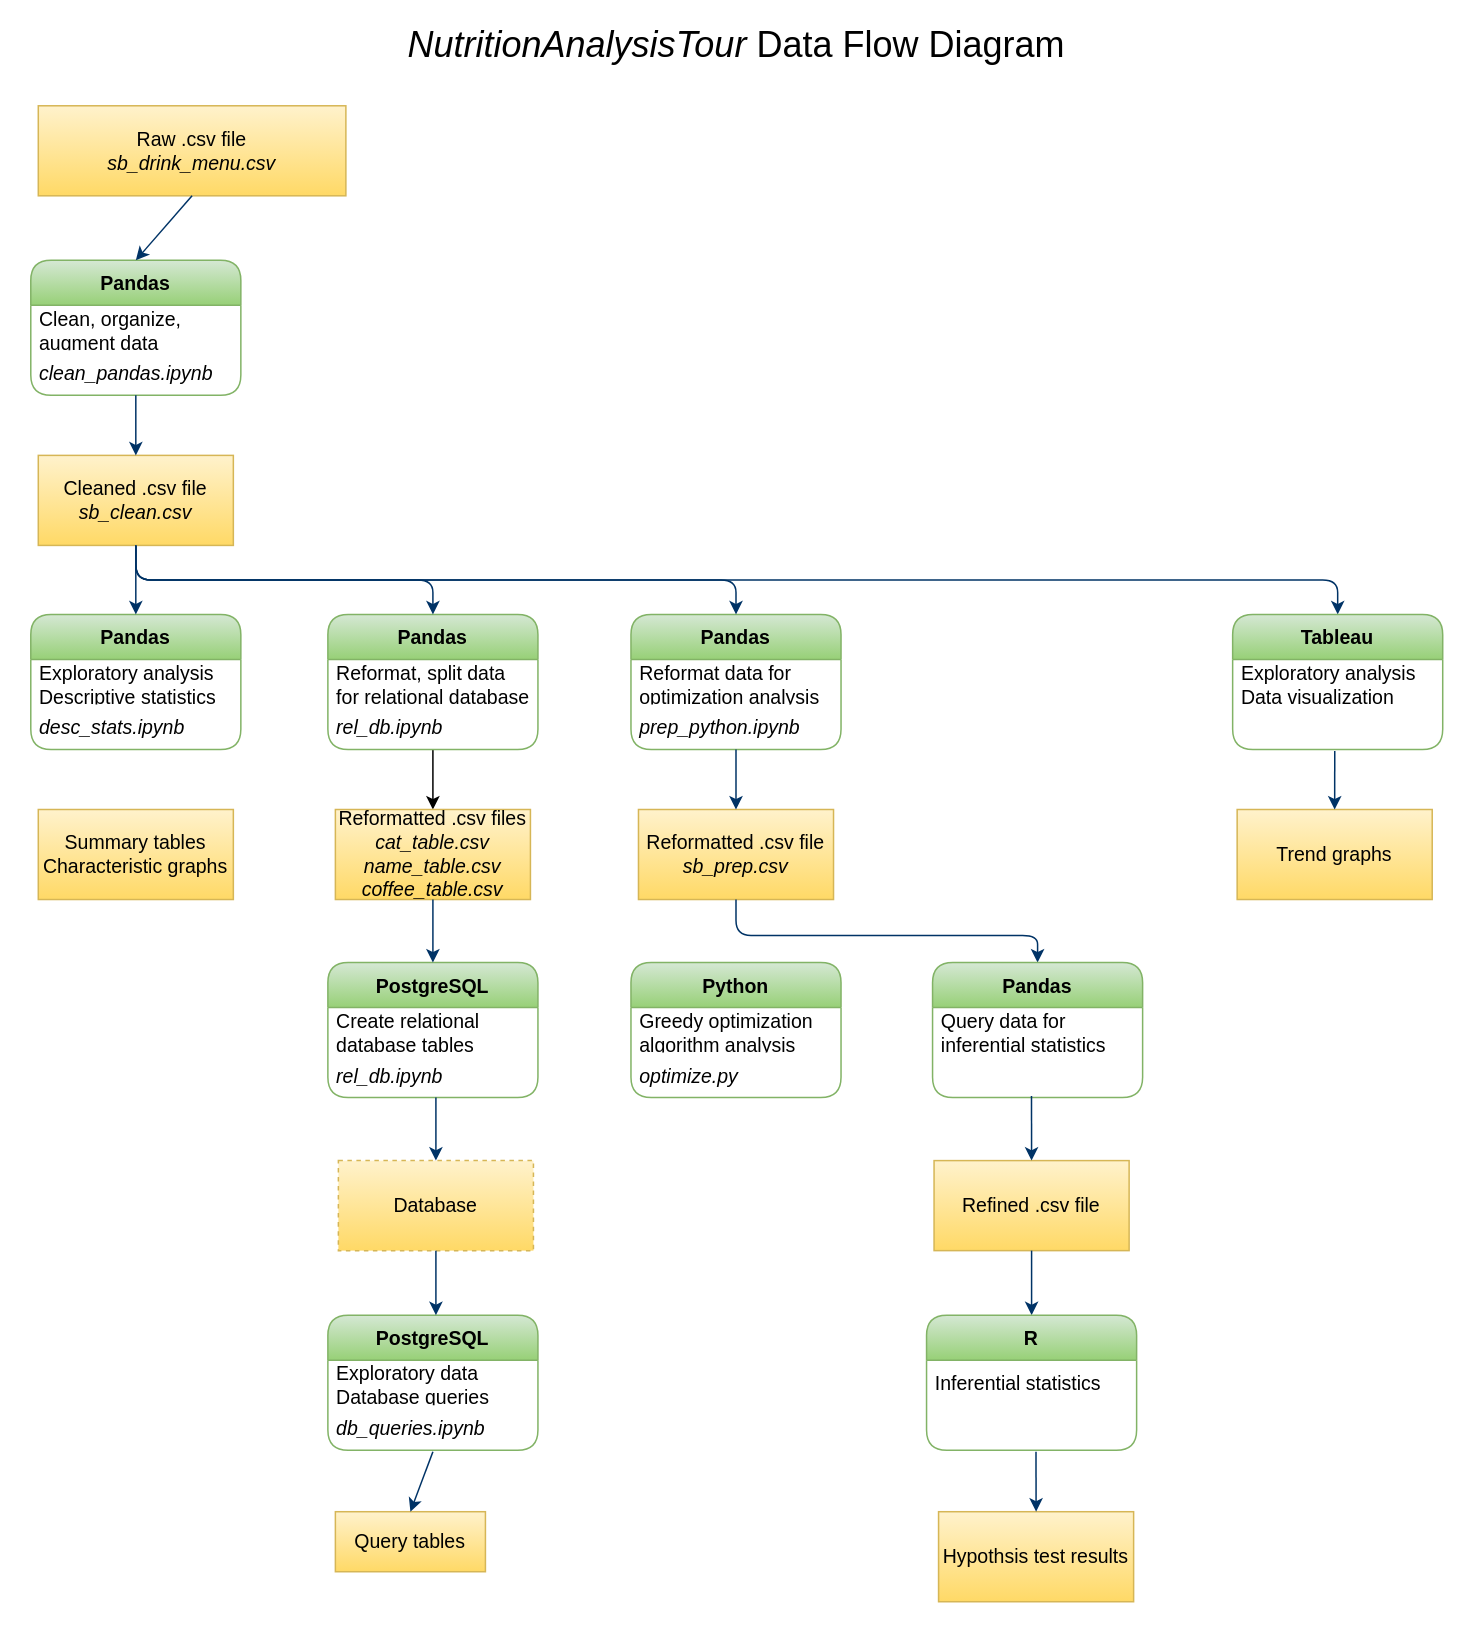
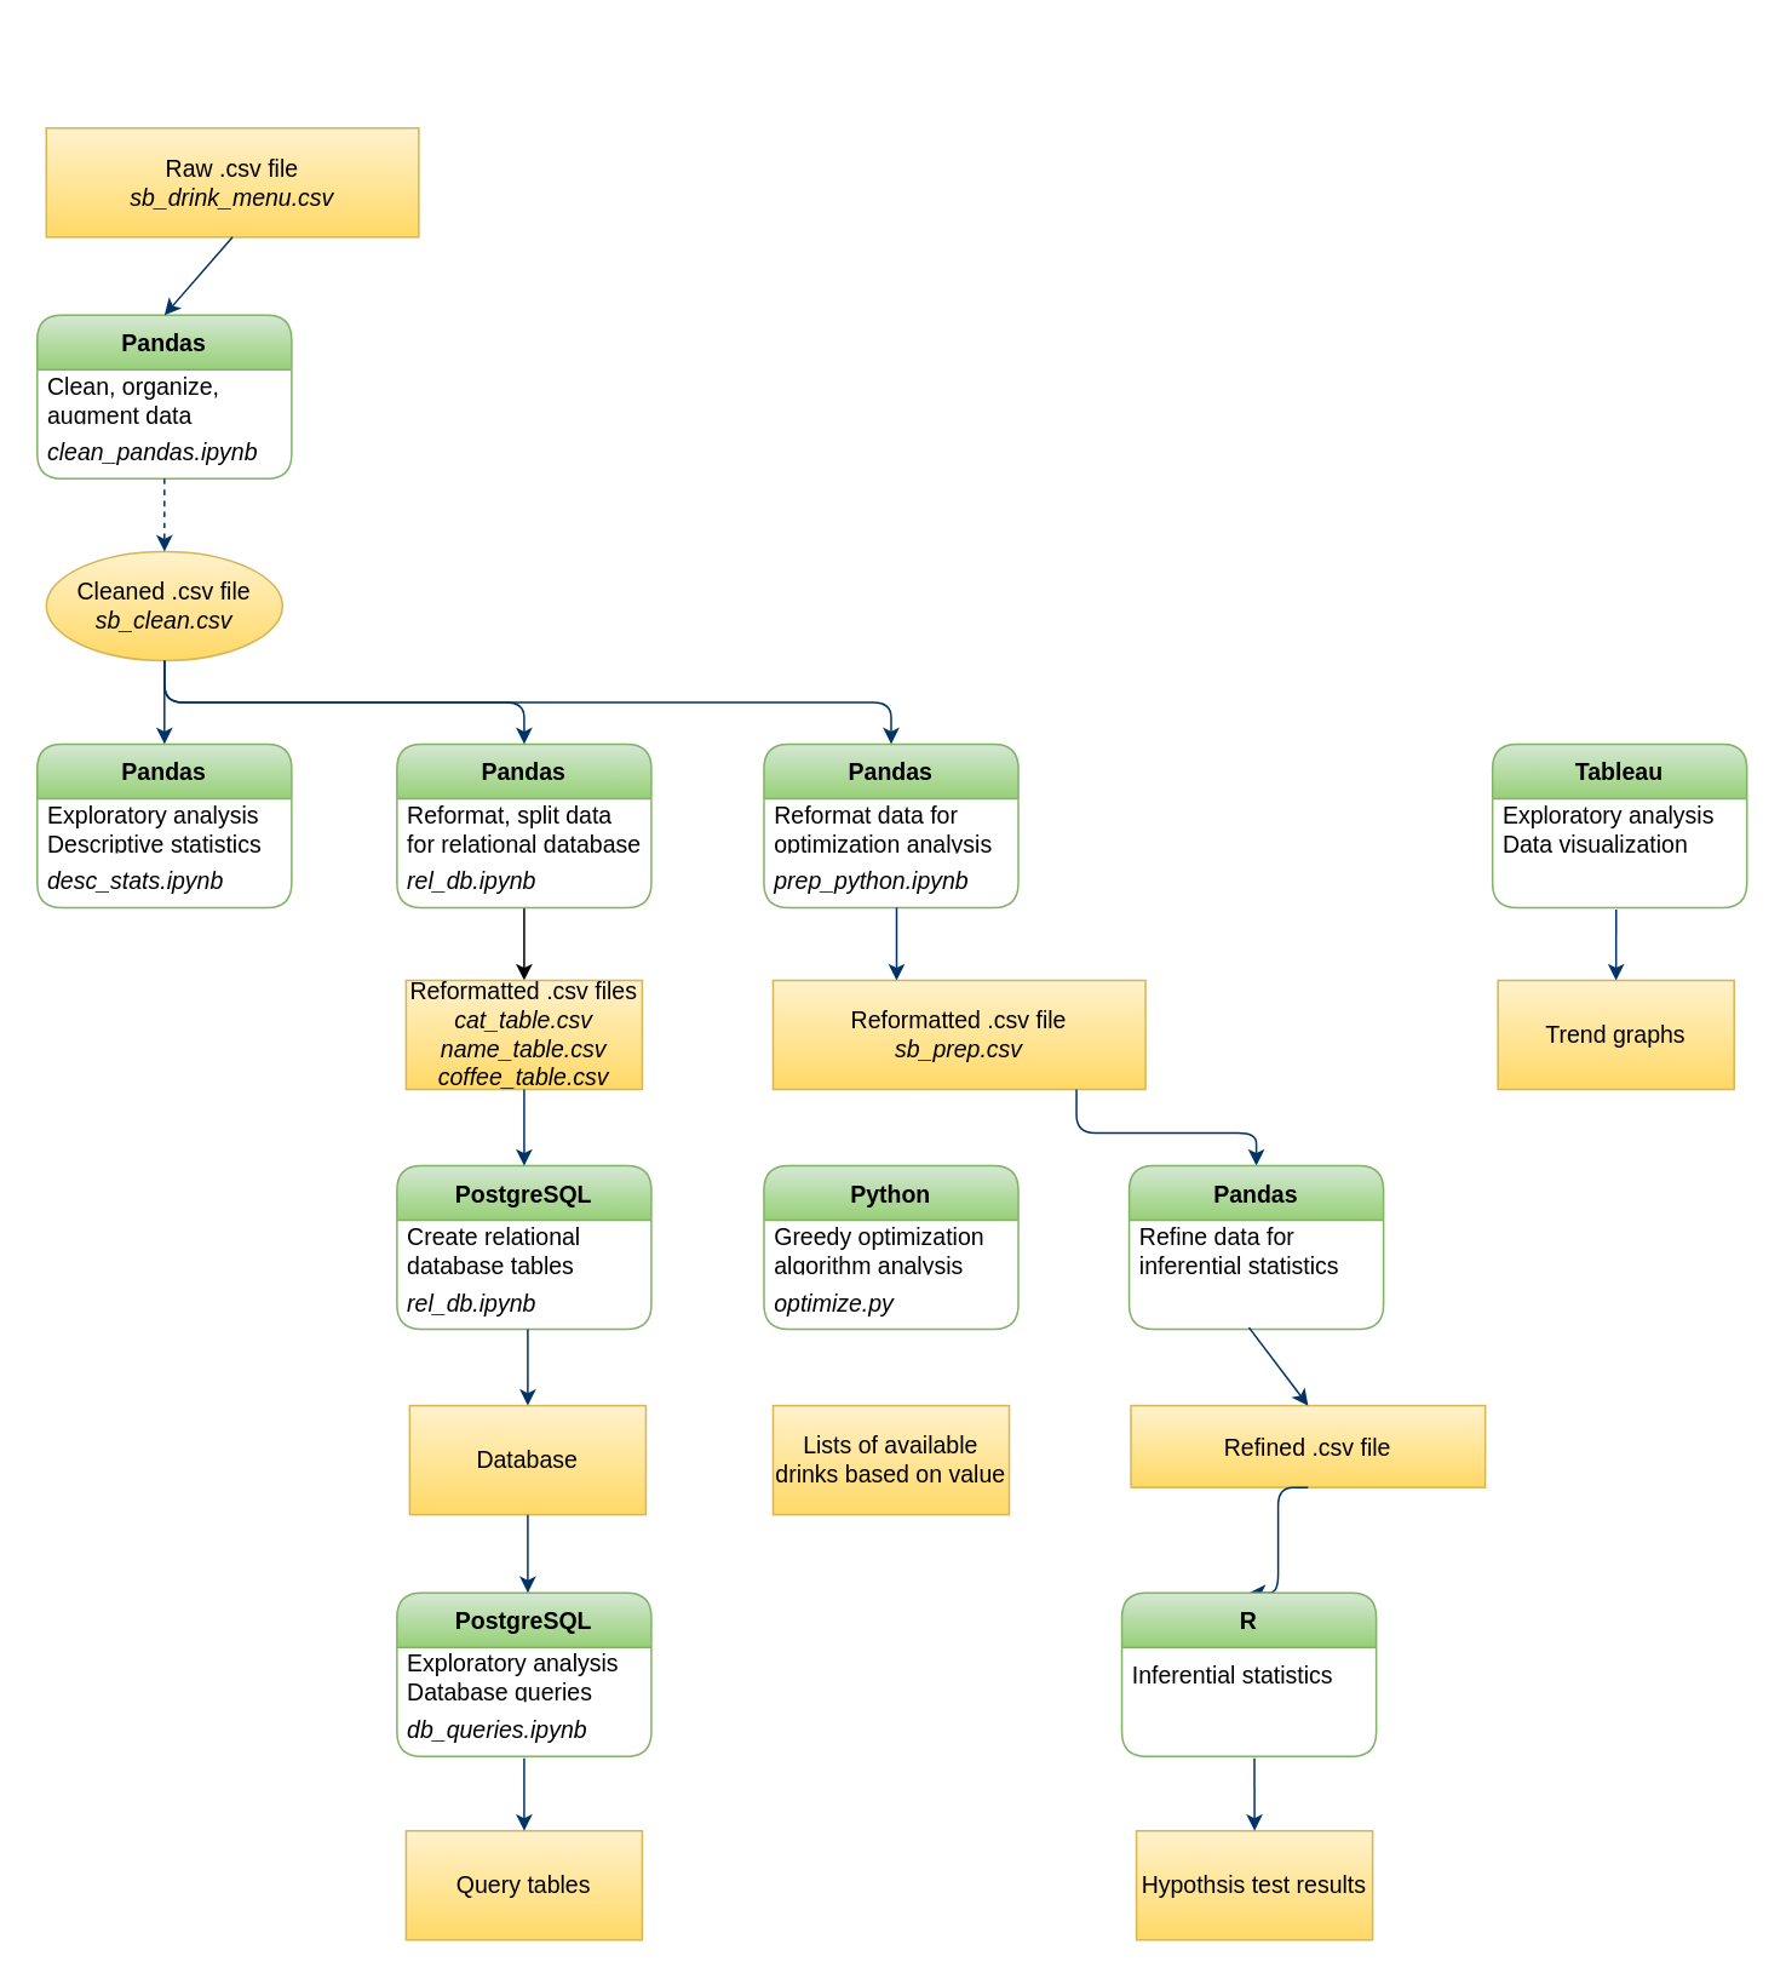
- <mxCell id="29" value="&lt;font style=&quot;font-size: 24px&quot;&gt;&lt;i&gt;NutritionAnalysisTour&lt;/i&gt; Data Flow Diagram&lt;/font&gt;" style="text;html=1;resizable=0;autosize=1;align=center;verticalAlign=middle;points=[];fillColor=none;strokeColor=none;rounded=0;glass=0;sketch=0;" parent="1" vertex="1"><mxGeometry x="265" y="20" width="450" height="20" as="geometry" /></mxCell>
- <mxCell id="31" value="" style="edgeStyle=elbowEdgeStyle;elbow=horizontal;exitX=0.5;exitY=1;fontStyle=1;strokeColor=#003366;strokeWidth=1;html=1;exitDx=0;exitDy=0;exitPerimeter=0;entryX=0.5;entryY=0;entryDx=0;entryDy=0;fontSize=13;" parent="1" source="4" target="26" edge="1"><mxGeometry x="-695" y="58" width="100" height="100" as="geometry"><mxPoint x="100" y="143" as="sourcePoint" /><mxPoint x="100" y="183" as="targetPoint" /><Array as="points" /></mxGeometry></mxCell>
+ <mxCell id="31" value="" style="edgeStyle=elbowEdgeStyle;elbow=horizontal;exitX=0.5;exitY=1;fontStyle=1;strokeColor=#003366;strokeWidth=1;html=1;exitDx=0;exitDy=0;exitPerimeter=0;entryX=0.5;entryY=0;entryDx=0;entryDy=0;fontSize=13;dashed=1;" parent="1" source="4" target="26" edge="1"><mxGeometry x="-695" y="58" width="100" height="100" as="geometry"><mxPoint x="100" y="143" as="sourcePoint" /><mxPoint x="100" y="183" as="targetPoint" /><Array as="points" /></mxGeometry></mxCell>
- <mxCell id="26" value="Cleaned .csv file&lt;br style=&quot;font-size: 13px;&quot;&gt;&lt;i style=&quot;font-size: 13px;&quot;&gt;sb_clean.csv&lt;/i&gt;" style="rounded=0;whiteSpace=wrap;html=1;fontFamily=Helvetica;fontSize=13;align=center;strokeColor=#d6b656;fillColor=#fff2cc;gradientColor=#ffd966;" parent="1" vertex="1"><mxGeometry x="25" y="303" width="130" height="60" as="geometry" /></mxCell>
+ <mxCell id="26" value="Cleaned .csv file&lt;br style=&quot;font-size: 13px;&quot;&gt;&lt;i style=&quot;font-size: 13px;&quot;&gt;sb_clean.csv&lt;/i&gt;" style="ellipse;whiteSpace=wrap;html=1;fontFamily=Helvetica;fontSize=13;align=center;strokeColor=#d6b656;fillColor=#fff2cc;gradientColor=#ffd966;" parent="1" vertex="1"><mxGeometry x="25" y="303" width="130" height="60" as="geometry" /></mxCell>
- <mxCell id="35" value="" style="edgeStyle=elbowEdgeStyle;elbow=vertical;exitX=0.5;exitY=1;fontStyle=1;strokeColor=#003366;strokeWidth=1;html=1;exitDx=0;exitDy=0;fontSize=13;entryX=0.5;entryY=0;entryDx=0;entryDy=0;" parent="1" source="26" target="50" edge="1"><mxGeometry x="-655" y="105" width="100" height="100" as="geometry"><mxPoint x="130" y="310" as="sourcePoint" /><mxPoint x="929" y="414" as="targetPoint" /></mxGeometry></mxCell>
- <mxCell id="42" value="Summary tables&lt;br&gt;Characteristic graphs" style="rounded=0;whiteSpace=wrap;html=1;fontFamily=Helvetica;fontSize=13;align=center;strokeColor=#d6b656;fillColor=#fff2cc;gradientColor=#ffd966;" parent="1" vertex="1"><mxGeometry x="25" y="539" width="130" height="60" as="geometry" /></mxCell>
- <mxCell id="28" value="Reformatted .csv file&lt;br style=&quot;font-size: 13px;&quot;&gt;&lt;i style=&quot;font-size: 13px;&quot;&gt;sb_prep.csv&lt;/i&gt;" style="rounded=0;whiteSpace=wrap;html=1;fontFamily=Helvetica;fontSize=13;align=center;strokeColor=#d6b656;fillColor=#fff2cc;gradientColor=#ffd966;" parent="1" vertex="1"><mxGeometry x="425" y="539" width="130" height="60" as="geometry" /></mxCell>
+ <mxCell id="28" value="Reformatted .csv file&lt;br style=&quot;font-size: 13px;&quot;&gt;&lt;i style=&quot;font-size: 13px;&quot;&gt;sb_prep.csv&lt;/i&gt;" style="rounded=0;whiteSpace=wrap;html=1;fontFamily=Helvetica;fontSize=13;align=center;strokeColor=#d6b656;fillColor=#fff2cc;gradientColor=#ffd966;" parent="1" vertex="1"><mxGeometry x="425" y="539" width="205" height="60" as="geometry" /></mxCell>
- <mxCell id="54" value="Query data for &#10;inferential statistics" style="text;strokeColor=none;fillColor=none;align=left;verticalAlign=middle;spacingLeft=4;spacingRight=4;overflow=hidden;points=[[0,0.5],[1,0.5]];portConstraint=eastwest;rotatable=0;fontSize=13;" parent="53" vertex="1"><mxGeometry y="30" width="140" height="30" as="geometry" /></mxCell>
+ <mxCell id="54" value="Refine data for &#10;inferential statistics" style="text;strokeColor=none;fillColor=none;align=left;verticalAlign=middle;spacingLeft=4;spacingRight=4;overflow=hidden;points=[[0,0.5],[1,0.5]];portConstraint=eastwest;rotatable=0;fontSize=13;" parent="53" vertex="1"><mxGeometry y="30" width="140" height="30" as="geometry" /></mxCell>
- <mxCell id="30" value="Database" style="rounded=0;whiteSpace=wrap;html=1;fontFamily=Helvetica;fontSize=13;align=center;strokeColor=#d6b656;fillColor=#fff2cc;gradientColor=#ffd966;dashed=1;" parent="1" vertex="1"><mxGeometry x="225" y="773" width="130" height="60" as="geometry" /></mxCell>
+ <mxCell id="30" value="Database" style="rounded=0;whiteSpace=wrap;html=1;fontFamily=Helvetica;fontSize=13;align=center;strokeColor=#d6b656;fillColor=#fff2cc;gradientColor=#ffd966;" parent="1" vertex="1"><mxGeometry x="225" y="773" width="130" height="60" as="geometry" /></mxCell>
+ <mxCell id="45" value="Lists of available drinks based on value" style="rounded=0;whiteSpace=wrap;html=1;fontFamily=Helvetica;fontSize=13;align=center;strokeColor=#d6b656;fillColor=#fff2cc;gradientColor=#ffd966;" parent="1" vertex="1"><mxGeometry x="425" y="773" width="130" height="60" as="geometry" /></mxCell>
- <mxCell id="40" value="Refined .csv file" style="rounded=0;whiteSpace=wrap;html=1;fontFamily=Helvetica;fontSize=13;align=center;strokeColor=#d6b656;fillColor=#fff2cc;gradientColor=#ffd966;" parent="1" vertex="1"><mxGeometry x="622" y="773" width="130" height="60" as="geometry" /></mxCell>
+ <mxCell id="40" value="Refined .csv file" style="rounded=0;whiteSpace=wrap;html=1;fontFamily=Helvetica;fontSize=13;align=center;strokeColor=#d6b656;fillColor=#fff2cc;gradientColor=#ffd966;" parent="1" vertex="1"><mxGeometry x="622" y="773" width="195" height="45" as="geometry" /></mxCell>
- <mxCell id="18" value="Exploratory data&#10;Database queries" style="text;strokeColor=none;fillColor=none;align=left;verticalAlign=middle;spacingLeft=4;spacingRight=4;overflow=hidden;points=[[0,0.5],[1,0.5]];portConstraint=eastwest;rotatable=0;fontSize=13;" parent="17" vertex="1"><mxGeometry y="30" width="140" height="30" as="geometry" /></mxCell>
+ <mxCell id="18" value="Exploratory analysis&#10;Database queries" style="text;strokeColor=none;fillColor=none;align=left;verticalAlign=middle;spacingLeft=4;spacingRight=4;overflow=hidden;points=[[0,0.5],[1,0.5]];portConstraint=eastwest;rotatable=0;fontSize=13;" parent="17" vertex="1"><mxGeometry y="30" width="140" height="30" as="geometry" /></mxCell>
- <mxCell id="43" value="Query tables" style="rounded=0;whiteSpace=wrap;html=1;fontFamily=Helvetica;fontSize=13;align=center;strokeColor=#d6b656;fillColor=#fff2cc;gradientColor=#ffd966;" parent="1" vertex="1"><mxGeometry x="223" y="1007" width="100" height="40" as="geometry" /></mxCell>
+ <mxCell id="43" value="Query tables" style="rounded=0;whiteSpace=wrap;html=1;fontFamily=Helvetica;fontSize=13;align=center;strokeColor=#d6b656;fillColor=#fff2cc;gradientColor=#ffd966;" parent="1" vertex="1"><mxGeometry x="223" y="1007" width="130" height="60" as="geometry" /></mxCell>
